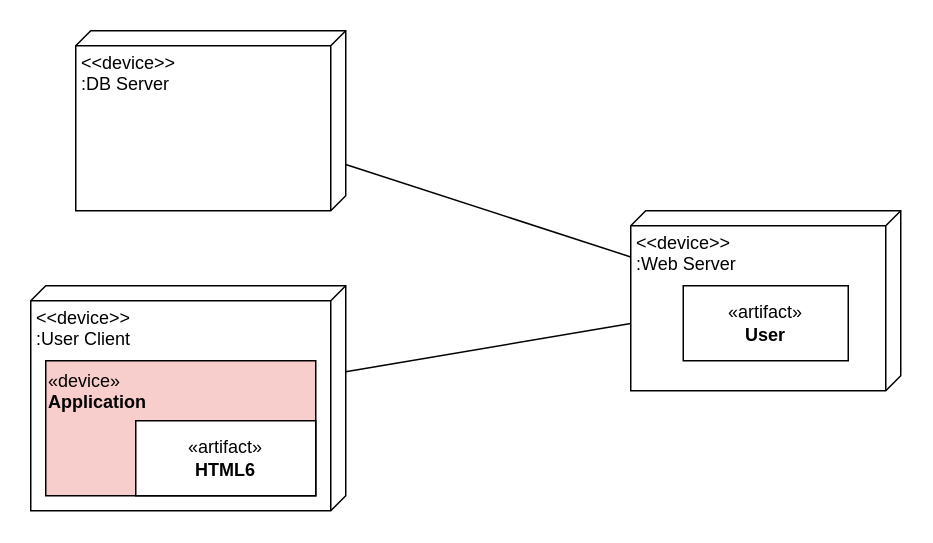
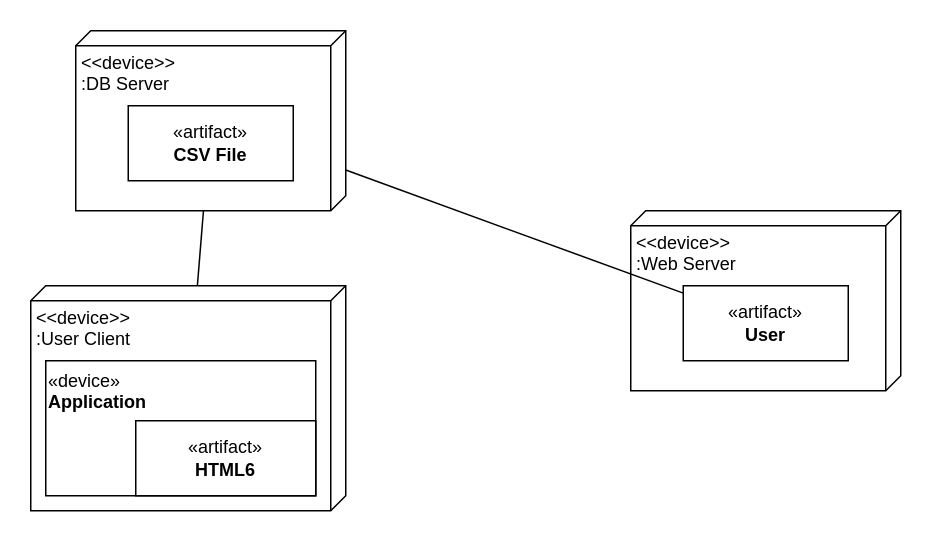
+ <mxCell id="7" value="«artifact»&lt;br&gt;&lt;b&gt;CSV File&lt;/b&gt;" style="html=1;whiteSpace=wrap;" vertex="1" parent="1"><mxGeometry x="85" y="70" width="110" height="50" as="geometry" /></mxCell>
- <mxCell id="4" value="" style="endArrow=none;html=1;rounded=0;" edge="1" parent="1" source="2" target="3"><mxGeometry relative="1" as="geometry"><mxPoint x="210" y="190" as="sourcePoint" /><mxPoint x="370" y="190" as="targetPoint" /></mxGeometry></mxCell>
+ <mxCell id="4" value="" style="endArrow=none;html=1;rounded=0;" edge="1" parent="1" source="2" target="8"><mxGeometry relative="1" as="geometry"><mxPoint x="210" y="190" as="sourcePoint" /><mxPoint x="370" y="190" as="targetPoint" /></mxGeometry></mxCell>
- <mxCell id="6" value="" style="endArrow=none;html=1;rounded=0;" edge="1" parent="1" source="5" target="3"><mxGeometry relative="1" as="geometry"><mxPoint x="240" y="119" as="sourcePoint" /><mxPoint x="430" y="181" as="targetPoint" /></mxGeometry></mxCell>
+ <mxCell id="6" value="" style="endArrow=none;html=1;rounded=0;" edge="1" parent="1" source="5" target="2"><mxGeometry relative="1" as="geometry"><mxPoint x="240" y="119" as="sourcePoint" /><mxPoint x="430" y="181" as="targetPoint" /></mxGeometry></mxCell>
- <mxCell id="9" value="«device»&lt;br&gt;&lt;b&gt;Application&lt;/b&gt;" style="html=1;whiteSpace=wrap;align=left;verticalAlign=top;fillColor=#f8cecc;" vertex="1" parent="1"><mxGeometry x="30" y="240" width="180" height="90" as="geometry" /></mxCell>
+ <mxCell id="9" value="«device»&lt;br&gt;&lt;b&gt;Application&lt;/b&gt;" style="html=1;whiteSpace=wrap;align=left;verticalAlign=top;" vertex="1" parent="1"><mxGeometry x="30" y="240" width="180" height="90" as="geometry" /></mxCell>
